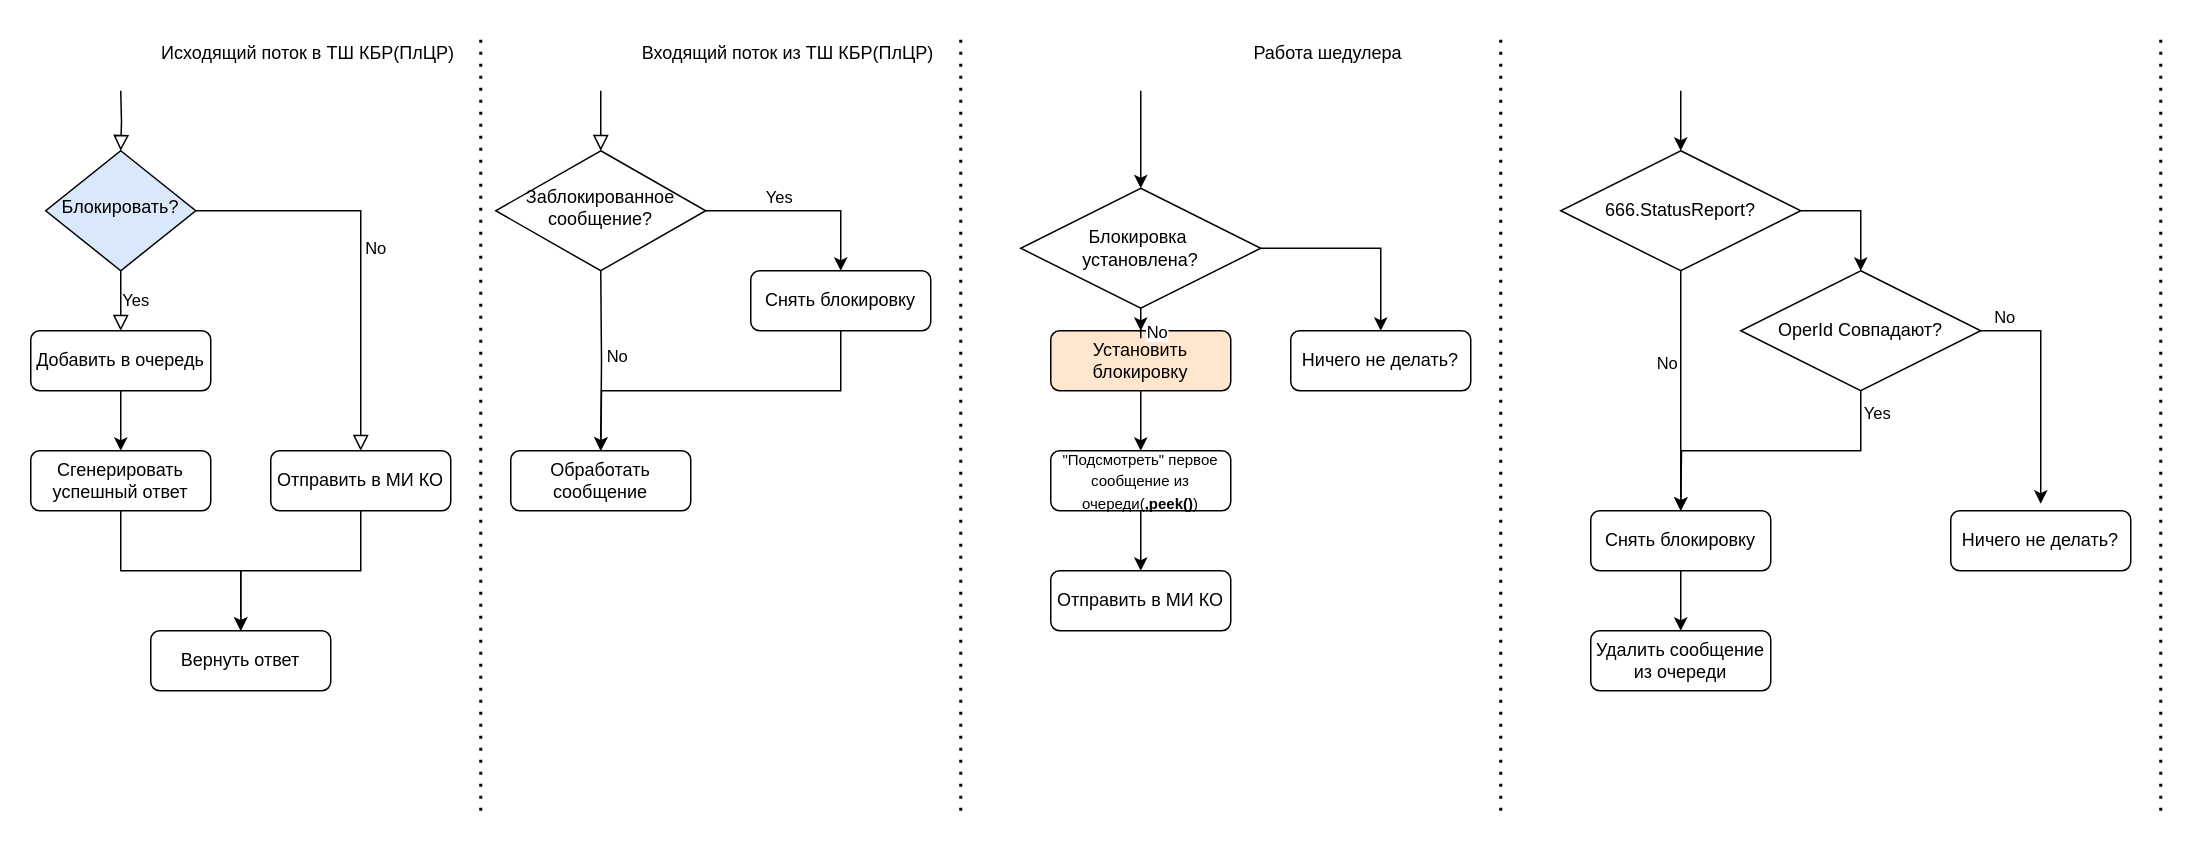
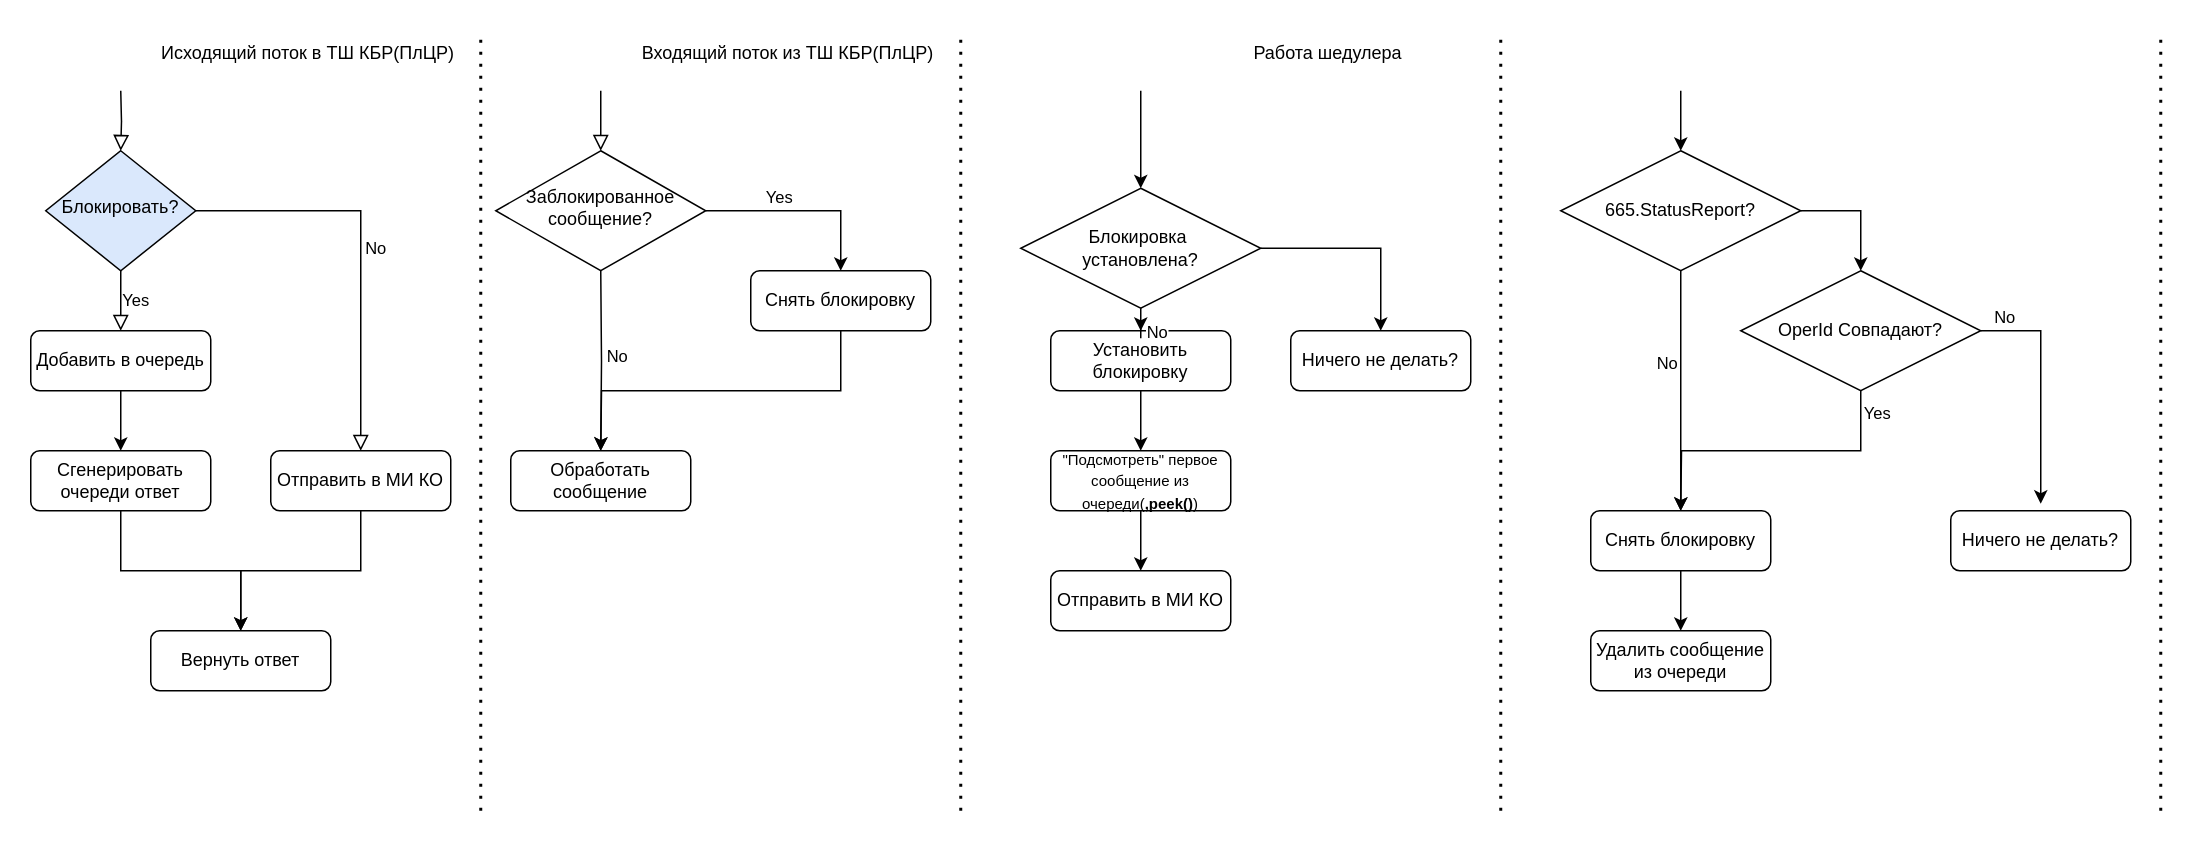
- <mxCell id="38" value="666.StatusReport?" style="rhombus;whiteSpace=wrap;html=1;" vertex="1" parent="1"><mxGeometry x="1040" y="100" width="160" height="80" as="geometry" /></mxCell>
+ <mxCell id="38" value="665.StatusReport?" style="rhombus;whiteSpace=wrap;html=1;" vertex="1" parent="1"><mxGeometry x="1040" y="100" width="160" height="80" as="geometry" /></mxCell>
- <mxCell id="27" value="Установить блокировку" style="rounded=1;whiteSpace=wrap;html=1;fontSize=12;glass=0;strokeWidth=1;shadow=0;fillColor=#ffe6cc;" vertex="1" parent="1"><mxGeometry x="700" y="220" width="120" height="40" as="geometry" /></mxCell>
+ <mxCell id="27" value="Установить блокировку" style="rounded=1;whiteSpace=wrap;html=1;fontSize=12;glass=0;strokeWidth=1;shadow=0;" vertex="1" parent="1"><mxGeometry x="700" y="220" width="120" height="40" as="geometry" /></mxCell>
- <mxCell id="23" value="Сгенерировать успешный ответ" style="rounded=1;whiteSpace=wrap;html=1;fontSize=12;glass=0;strokeWidth=1;shadow=0;" parent="1" vertex="1"><mxGeometry x="20" y="300" width="120" height="40" as="geometry" /></mxCell>
+ <mxCell id="23" value="Сгенерировать очереди ответ" style="rounded=1;whiteSpace=wrap;html=1;fontSize=12;glass=0;strokeWidth=1;shadow=0;" parent="1" vertex="1"><mxGeometry x="20" y="300" width="120" height="40" as="geometry" /></mxCell>
